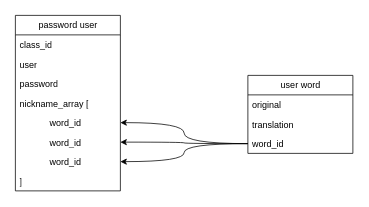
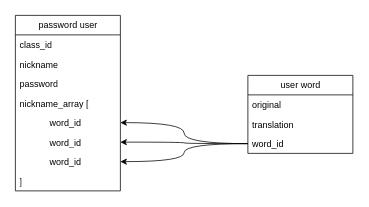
- <mxCell id="8" value="user" style="text;strokeColor=none;fillColor=none;align=left;verticalAlign=top;spacingLeft=4;spacingRight=4;overflow=hidden;rotatable=0;points=[[0,0.5],[1,0.5]];portConstraint=eastwest;whiteSpace=wrap;html=1;" vertex="1" parent="6"><mxGeometry y="52" width="140" height="26" as="geometry" /></mxCell>
+ <mxCell id="8" value="nickname" style="text;strokeColor=none;fillColor=none;align=left;verticalAlign=top;spacingLeft=4;spacingRight=4;overflow=hidden;rotatable=0;points=[[0,0.5],[1,0.5]];portConstraint=eastwest;whiteSpace=wrap;html=1;" vertex="1" parent="6"><mxGeometry y="52" width="140" height="26" as="geometry" /></mxCell>
